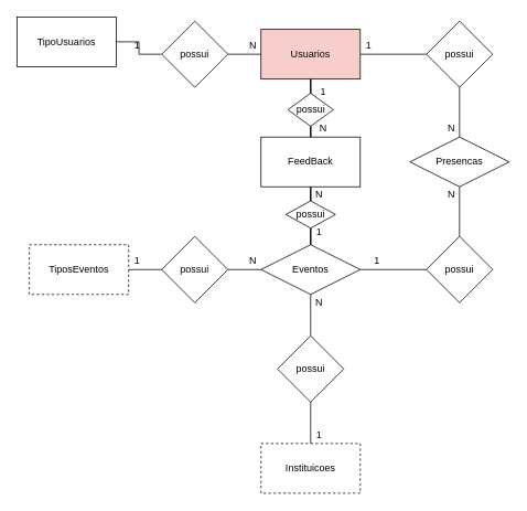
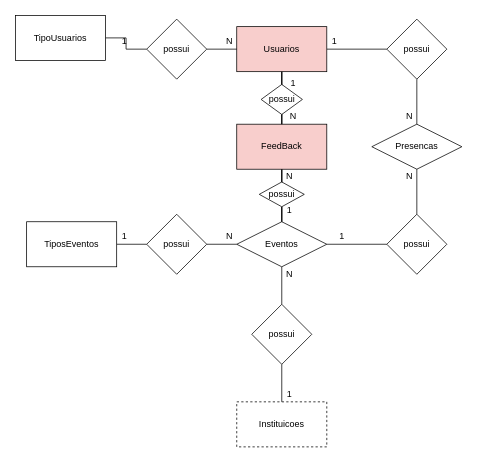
- <mxCell id="37" value="FeedBack" style="rounded=0;whiteSpace=wrap;html=1;" vertex="1" parent="1"><mxGeometry x="315" y="165" width="120" height="60" as="geometry" /></mxCell>
+ <mxCell id="37" value="FeedBack" style="rounded=0;whiteSpace=wrap;html=1;fillColor=#f8cecc;" vertex="1" parent="1"><mxGeometry x="315" y="165" width="120" height="60" as="geometry" /></mxCell>
- <mxCell id="11" value="TiposEventos" style="rounded=0;whiteSpace=wrap;html=1;dashed=1;" parent="1" vertex="1"><mxGeometry x="35" y="295" width="120" height="60" as="geometry" /></mxCell>
+ <mxCell id="11" value="TiposEventos" style="rounded=0;whiteSpace=wrap;html=1;" parent="1" vertex="1"><mxGeometry x="35" y="295" width="120" height="60" as="geometry" /></mxCell>
